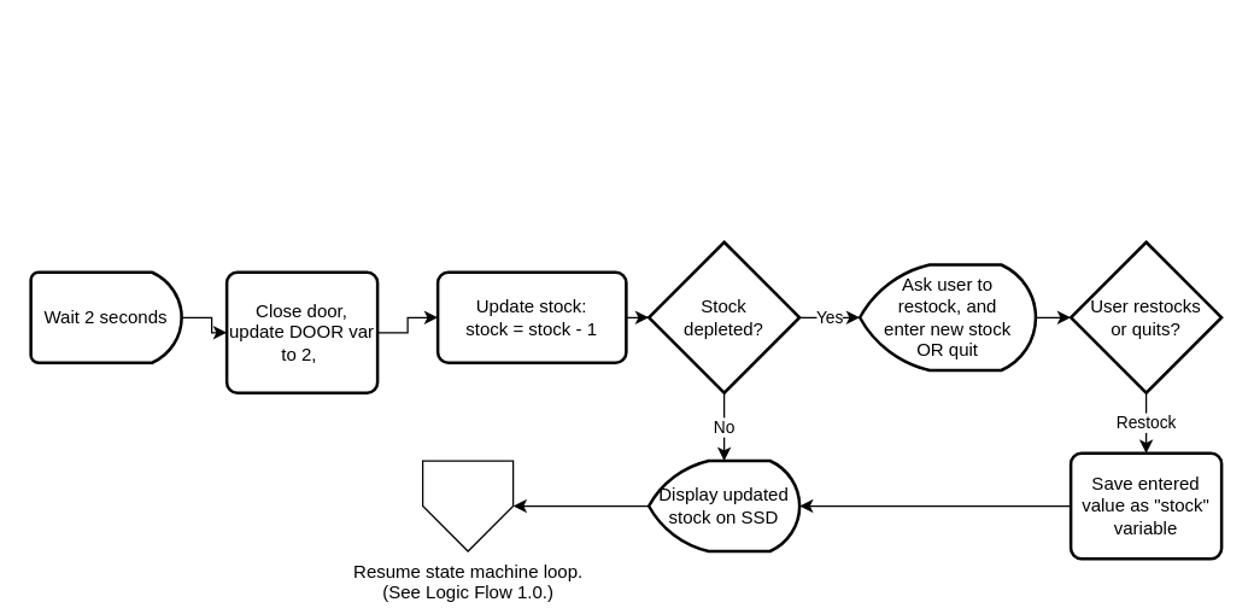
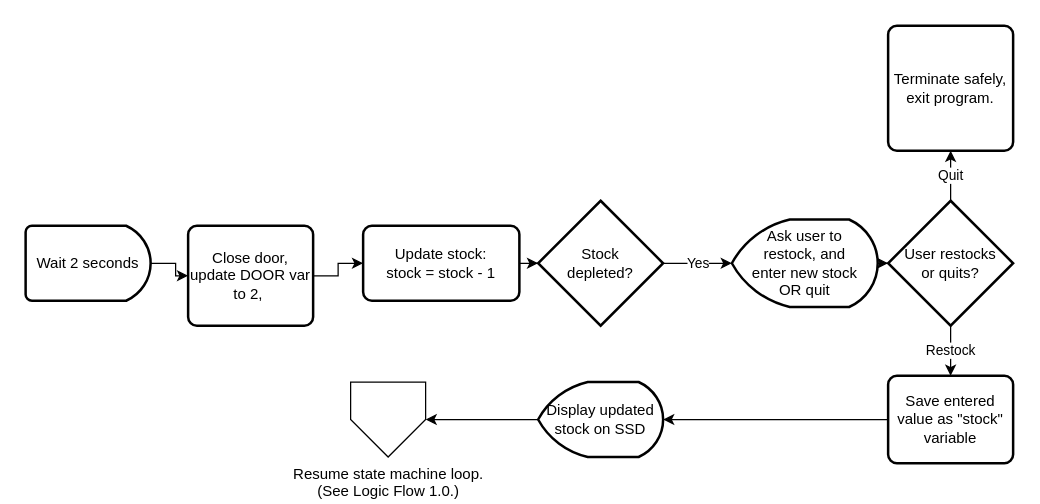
+ <mxCell id="16" value="Terminate safely, exit program." style="rounded=1;whiteSpace=wrap;html=1;absoluteArcSize=1;arcSize=14;strokeWidth=2;" vertex="1" parent="1"><mxGeometry x="710" y="20" width="100" height="100" as="geometry" /></mxCell>
+ <mxCell id="13" value="Quit" style="edgeStyle=orthogonalEdgeStyle;rounded=0;orthogonalLoop=1;jettySize=auto;html=1;" edge="1" parent="1" source="15" target="16"><mxGeometry relative="1" as="geometry" /></mxCell>
- <mxCell id="12" value="Ask user to &lt;br&gt;restock, and &lt;br&gt;enter new stock &lt;br&gt;OR quit" style="strokeWidth=2;html=1;shape=mxgraph.flowchart.display;whiteSpace=wrap;" vertex="1" parent="1"><mxGeometry x="570" y="175" width="116.67" height="70" as="geometry" /></mxCell>
+ <mxCell id="12" value="Ask user to &lt;br&gt;restock, and &lt;br&gt;enter new stock &lt;br&gt;OR quit" style="strokeWidth=2;html=1;shape=mxgraph.flowchart.display;whiteSpace=wrap;" vertex="1" parent="1"><mxGeometry x="585" y="175" width="116.67" height="70" as="geometry" /></mxCell>
- <mxCell id="5" value="No" style="edgeStyle=orthogonalEdgeStyle;rounded=0;orthogonalLoop=1;jettySize=auto;html=1;" edge="1" parent="1" source="6" target="20"><mxGeometry relative="1" as="geometry" /></mxCell>
